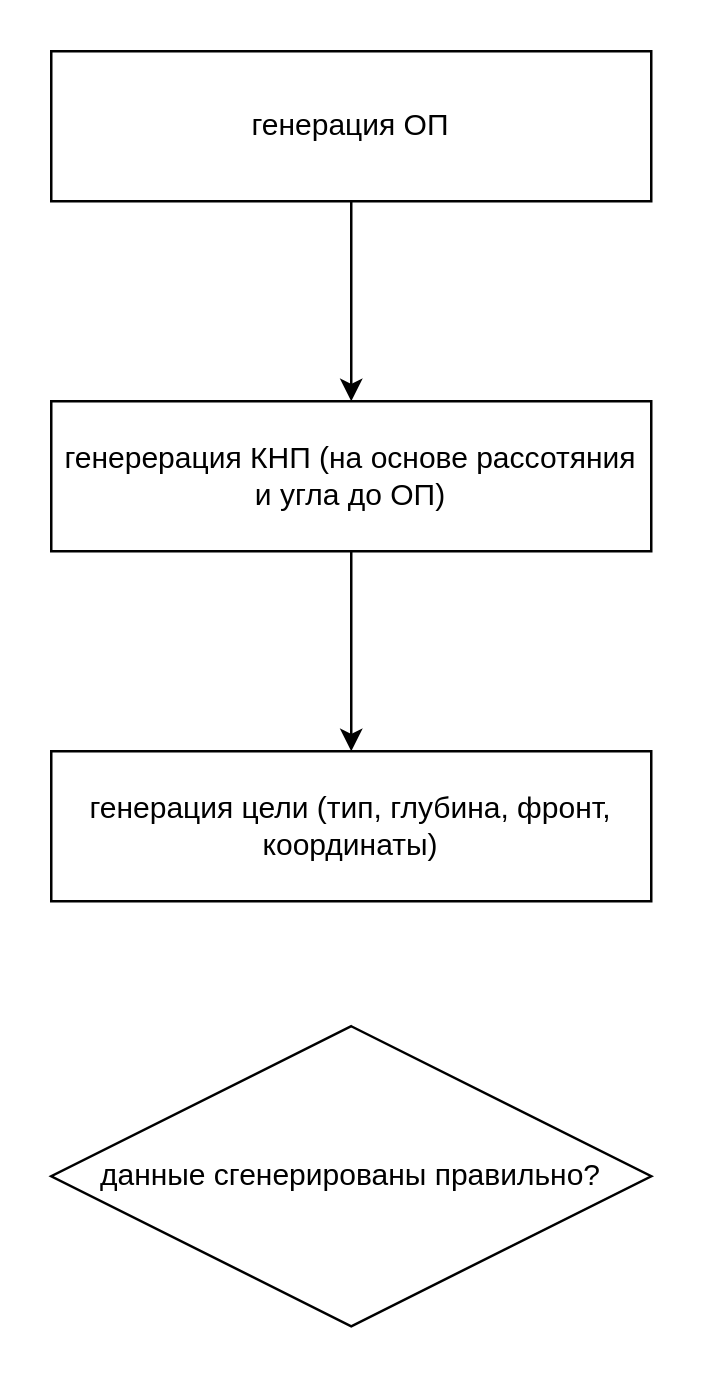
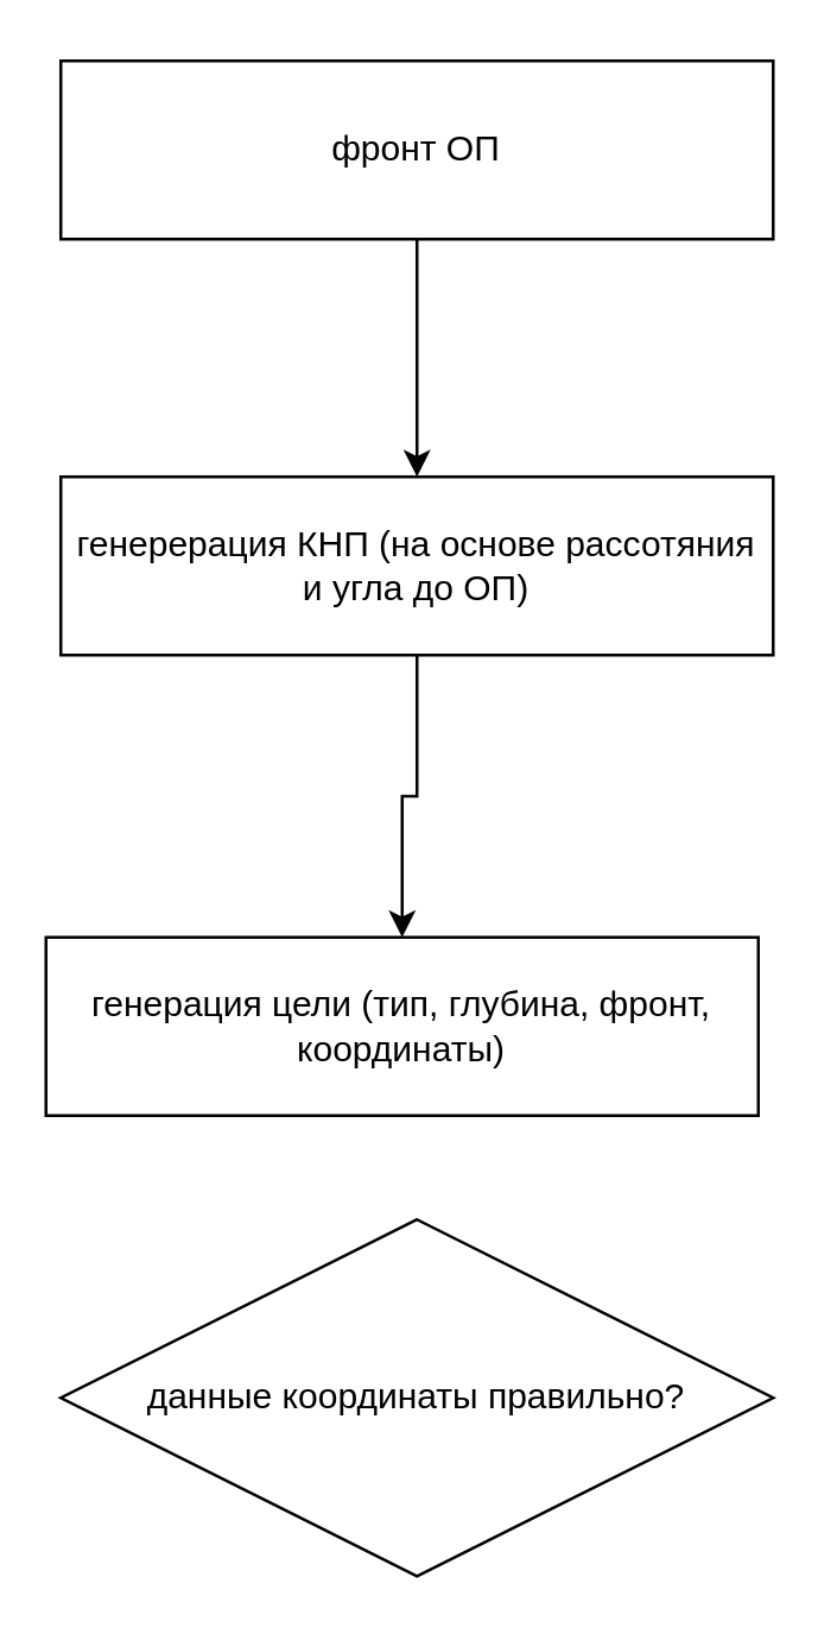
- <mxCell id="3" value="генерация ОП" style="rounded=0;whiteSpace=wrap;html=1;" vertex="1" parent="1"><mxGeometry x="20" y="20" width="240" height="60" as="geometry" /></mxCell>
+ <mxCell id="3" value="фронт ОП" style="rounded=0;whiteSpace=wrap;html=1;" vertex="1" parent="1"><mxGeometry x="20" y="20" width="240" height="60" as="geometry" /></mxCell>
- <mxCell id="6" value="генерация цели (тип, глубина, фронт, координаты)" style="whiteSpace=wrap;html=1;rounded=0;" vertex="1" parent="1"><mxGeometry x="20" y="300" width="240" height="60" as="geometry" /></mxCell>
+ <mxCell id="6" value="генерация цели (тип, глубина, фронт, координаты)" style="whiteSpace=wrap;html=1;rounded=0;" vertex="1" parent="1"><mxGeometry x="15" y="315" width="240" height="60" as="geometry" /></mxCell>
- <mxCell id="7" value="данные сгенерированы правильно?" style="rhombus;whiteSpace=wrap;html=1;" vertex="1" parent="1"><mxGeometry x="20" y="410" width="240" height="120" as="geometry" /></mxCell>
+ <mxCell id="7" value="данные координаты правильно?" style="rhombus;whiteSpace=wrap;html=1;" vertex="1" parent="1"><mxGeometry x="20" y="410" width="240" height="120" as="geometry" /></mxCell>
